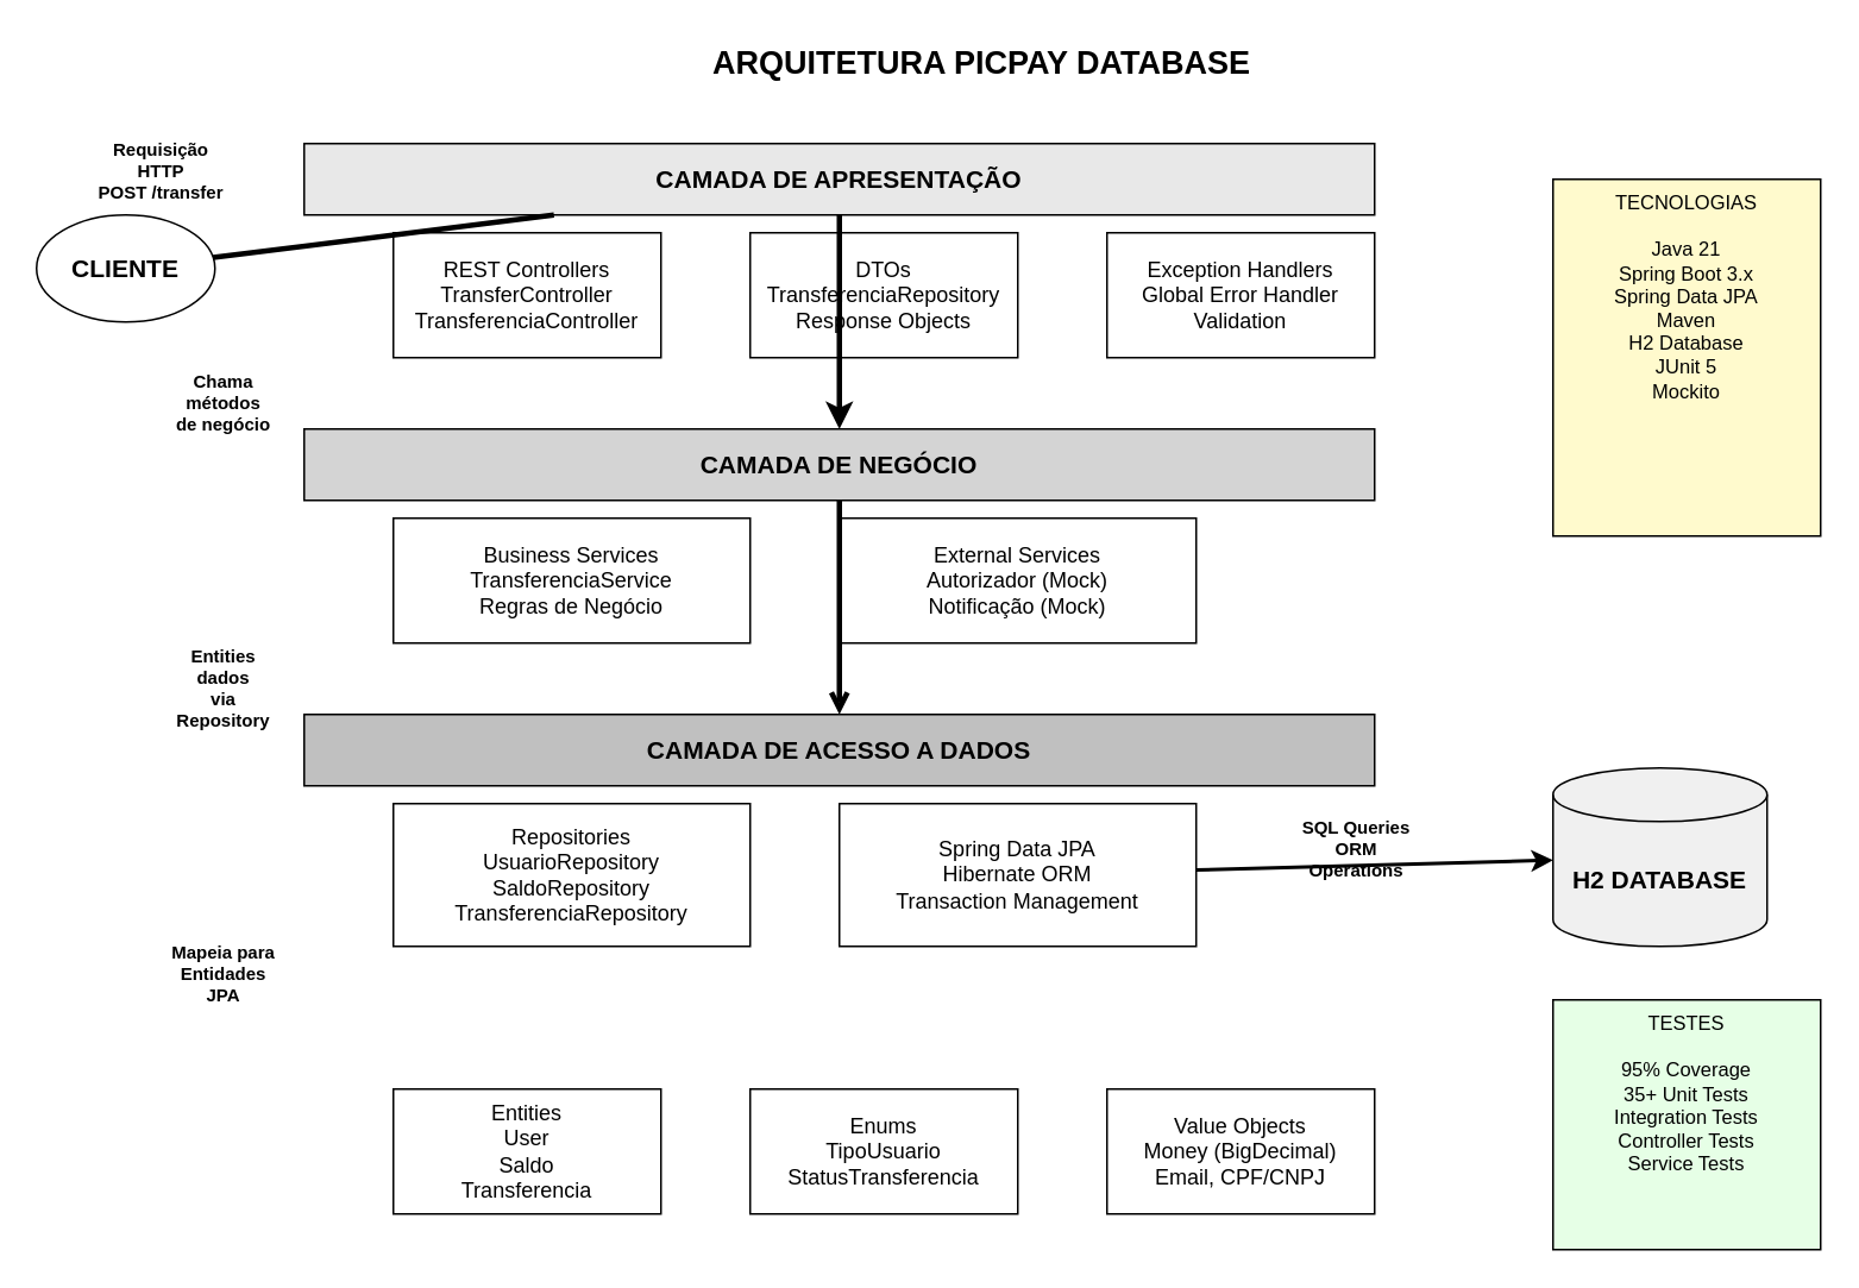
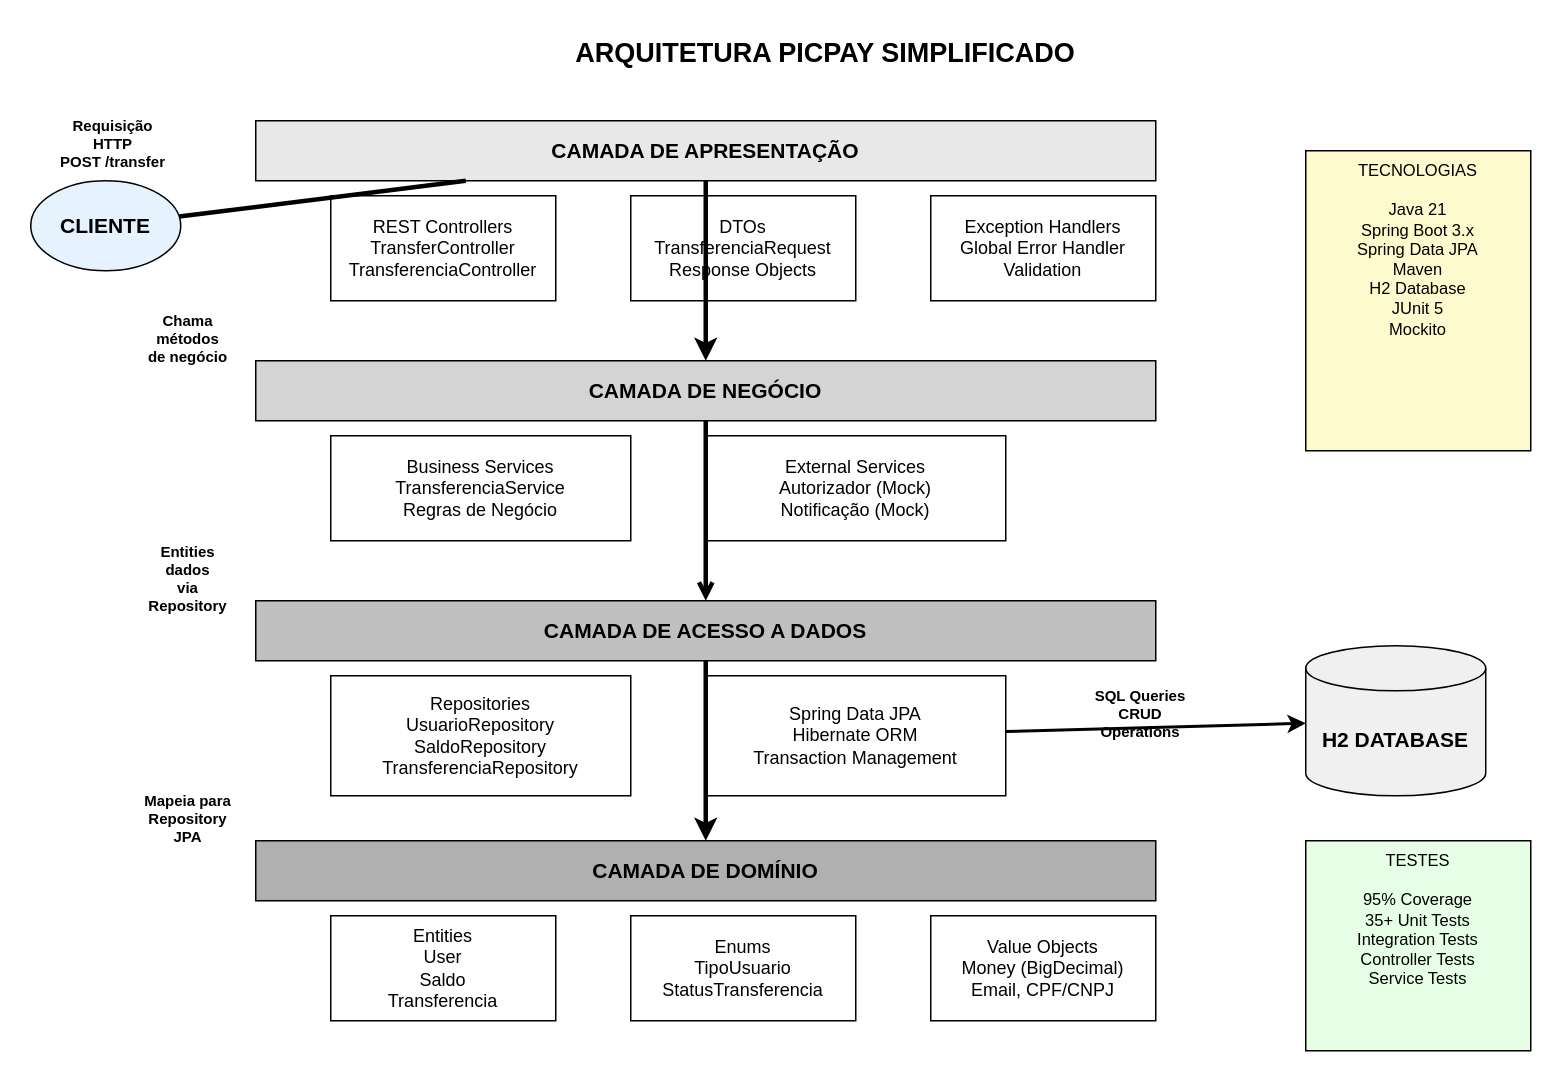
- <mxCell id="2" value="ARQUITETURA PICPAY DATABASE" style="text;html=1;strokeColor=none;fillColor=none;align=center;verticalAlign=middle;whiteSpace=wrap;rounded=0;fontSize=18;fontStyle=1;" vertex="1" parent="1"><mxGeometry x="370" y="20" width="360" height="30" as="geometry" /></mxCell>
+ <mxCell id="2" value="ARQUITETURA PICPAY SIMPLIFICADO" style="text;html=1;strokeColor=none;fillColor=none;align=center;verticalAlign=middle;whiteSpace=wrap;rounded=0;fontSize=18;fontStyle=1;" vertex="1" parent="1"><mxGeometry x="370" y="20" width="360" height="30" as="geometry" /></mxCell>
- <mxCell id="26" value="Requisição HTTP&#10;POST /transfer" style="text;html=1;strokeColor=none;fillColor=none;align=center;verticalAlign=middle;whiteSpace=wrap;rounded=0;fontSize=10;fontStyle=1;" vertex="1" parent="1"><mxGeometry x="50" y="80" width="80" height="30" as="geometry" /></mxCell>
+ <mxCell id="26" value="Requisição HTTP&#10;POST /transfer" style="text;html=1;strokeColor=none;fillColor=none;align=center;verticalAlign=middle;whiteSpace=wrap;rounded=0;fontSize=10;fontStyle=1;" vertex="1" parent="1"><mxGeometry x="35" y="80" width="80" height="30" as="geometry" /></mxCell>
- <mxCell id="18" value="CLIENTE" style="ellipse;whiteSpace=wrap;html=1;strokeColor=#000000;fillColor=#ffffff;fontSize=14;fontStyle=1;" vertex="1" parent="1"><mxGeometry x="20" y="120" width="100" height="60" as="geometry" /></mxCell>
+ <mxCell id="18" value="CLIENTE" style="ellipse;whiteSpace=wrap;html=1;strokeColor=#000000;fillColor=#E6F3FF;fontSize=14;fontStyle=1;" vertex="1" parent="1"><mxGeometry x="20" y="120" width="100" height="60" as="geometry" /></mxCell>
- <mxCell id="5" value="DTOs&#10;TransferenciaRepository&#10;Response Objects" style="rounded=0;whiteSpace=wrap;html=1;strokeColor=#000000;fillColor=#FFFFFF;fontSize=12;" vertex="1" parent="1"><mxGeometry x="420" y="130" width="150" height="70" as="geometry" /></mxCell>
+ <mxCell id="5" value="DTOs&#10;TransferenciaRequest&#10;Response Objects" style="rounded=0;whiteSpace=wrap;html=1;strokeColor=#000000;fillColor=#FFFFFF;fontSize=12;" vertex="1" parent="1"><mxGeometry x="420" y="130" width="150" height="70" as="geometry" /></mxCell>
- <mxCell id="30" value="SQL Queries&#10;ORM Operations" style="text;html=1;strokeColor=none;fillColor=none;align=center;verticalAlign=middle;whiteSpace=wrap;rounded=0;fontSize=10;fontStyle=1;" vertex="1" parent="1"><mxGeometry x="720" y="460" width="80" height="30" as="geometry" /></mxCell>
+ <mxCell id="30" value="SQL Queries&#10;CRUD Operations" style="text;html=1;strokeColor=none;fillColor=none;align=center;verticalAlign=middle;whiteSpace=wrap;rounded=0;fontSize=10;fontStyle=1;" vertex="1" parent="1"><mxGeometry x="720" y="460" width="80" height="30" as="geometry" /></mxCell>
+ <mxCell id="24" value="" style="endArrow=classic;html=1;rounded=0;strokeWidth=3;strokeColor=#000000;" edge="1" parent="1" source="10" target="13"><mxGeometry width="50" height="50" relative="1" as="geometry"><mxPoint x="370" y="330" as="sourcePoint" /><mxPoint x="420" y="280" as="targetPoint" /></mxGeometry></mxCell>
- <mxCell id="29" value="Mapeia para&#10;Entidades JPA" style="text;html=1;strokeColor=none;fillColor=none;align=center;verticalAlign=middle;whiteSpace=wrap;rounded=0;fontSize=10;fontStyle=1;" vertex="1" parent="1"><mxGeometry x="90" y="530" width="70" height="30" as="geometry" /></mxCell>
+ <mxCell id="29" value="Mapeia para&#10;Repository JPA" style="text;html=1;strokeColor=none;fillColor=none;align=center;verticalAlign=middle;whiteSpace=wrap;rounded=0;fontSize=10;fontStyle=1;" vertex="1" parent="1"><mxGeometry x="90" y="530" width="70" height="30" as="geometry" /></mxCell>
+ <mxCell id="13" value="CAMADA DE DOMÍNIO" style="rounded=0;whiteSpace=wrap;html=1;strokeColor=#000000;fillColor=#B0B0B0;fontSize=14;fontStyle=1;" vertex="1" parent="1"><mxGeometry x="170" y="560" width="600" height="40" as="geometry" /></mxCell>
